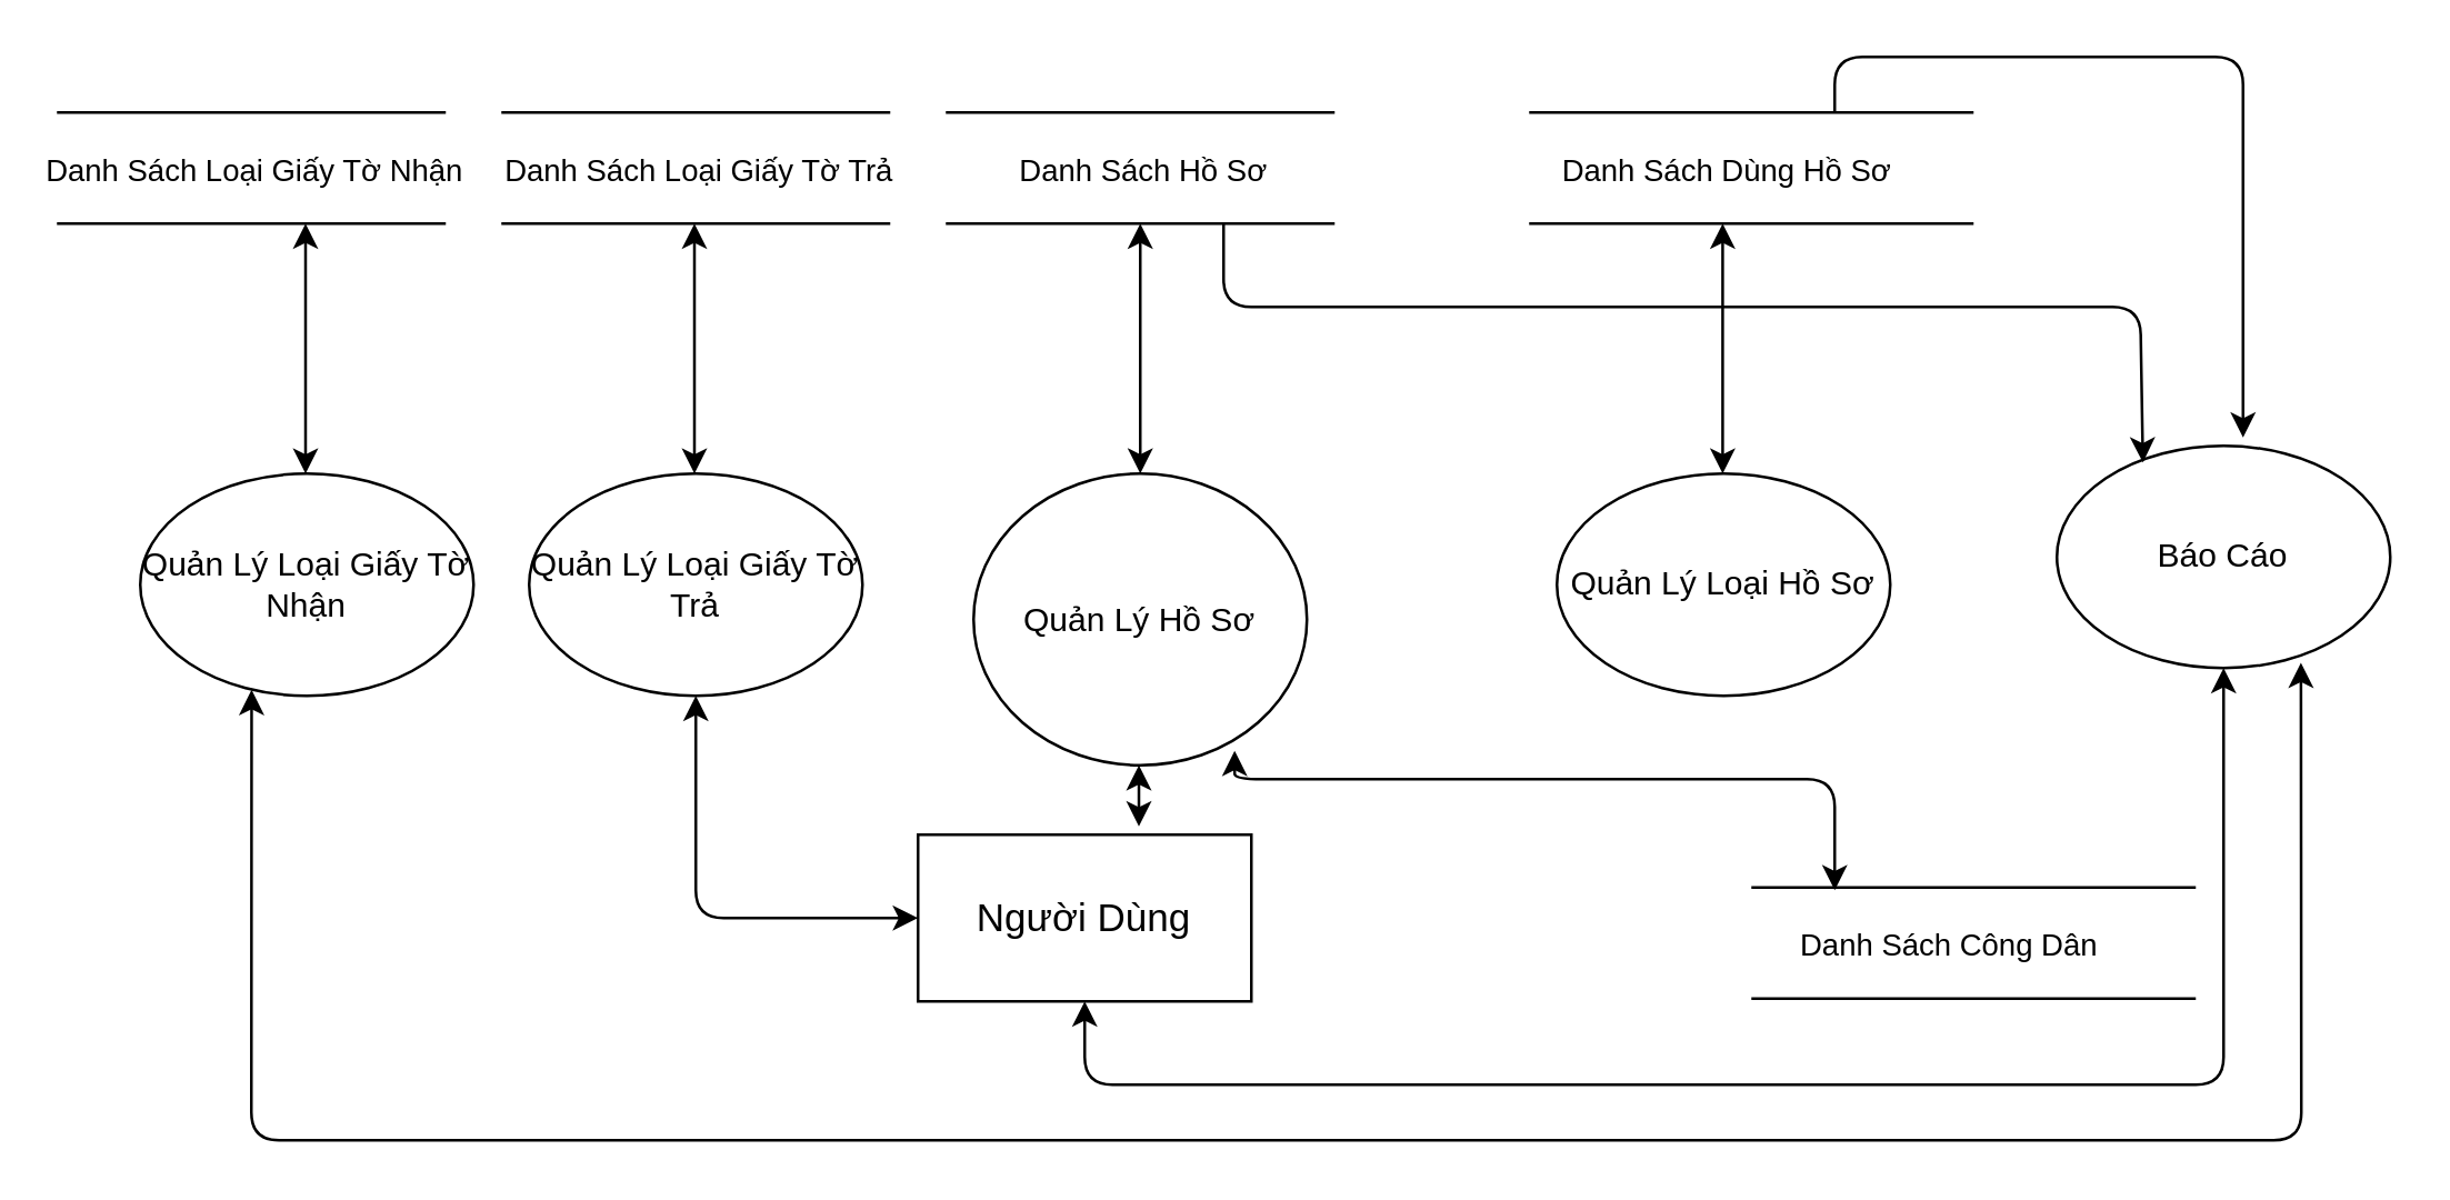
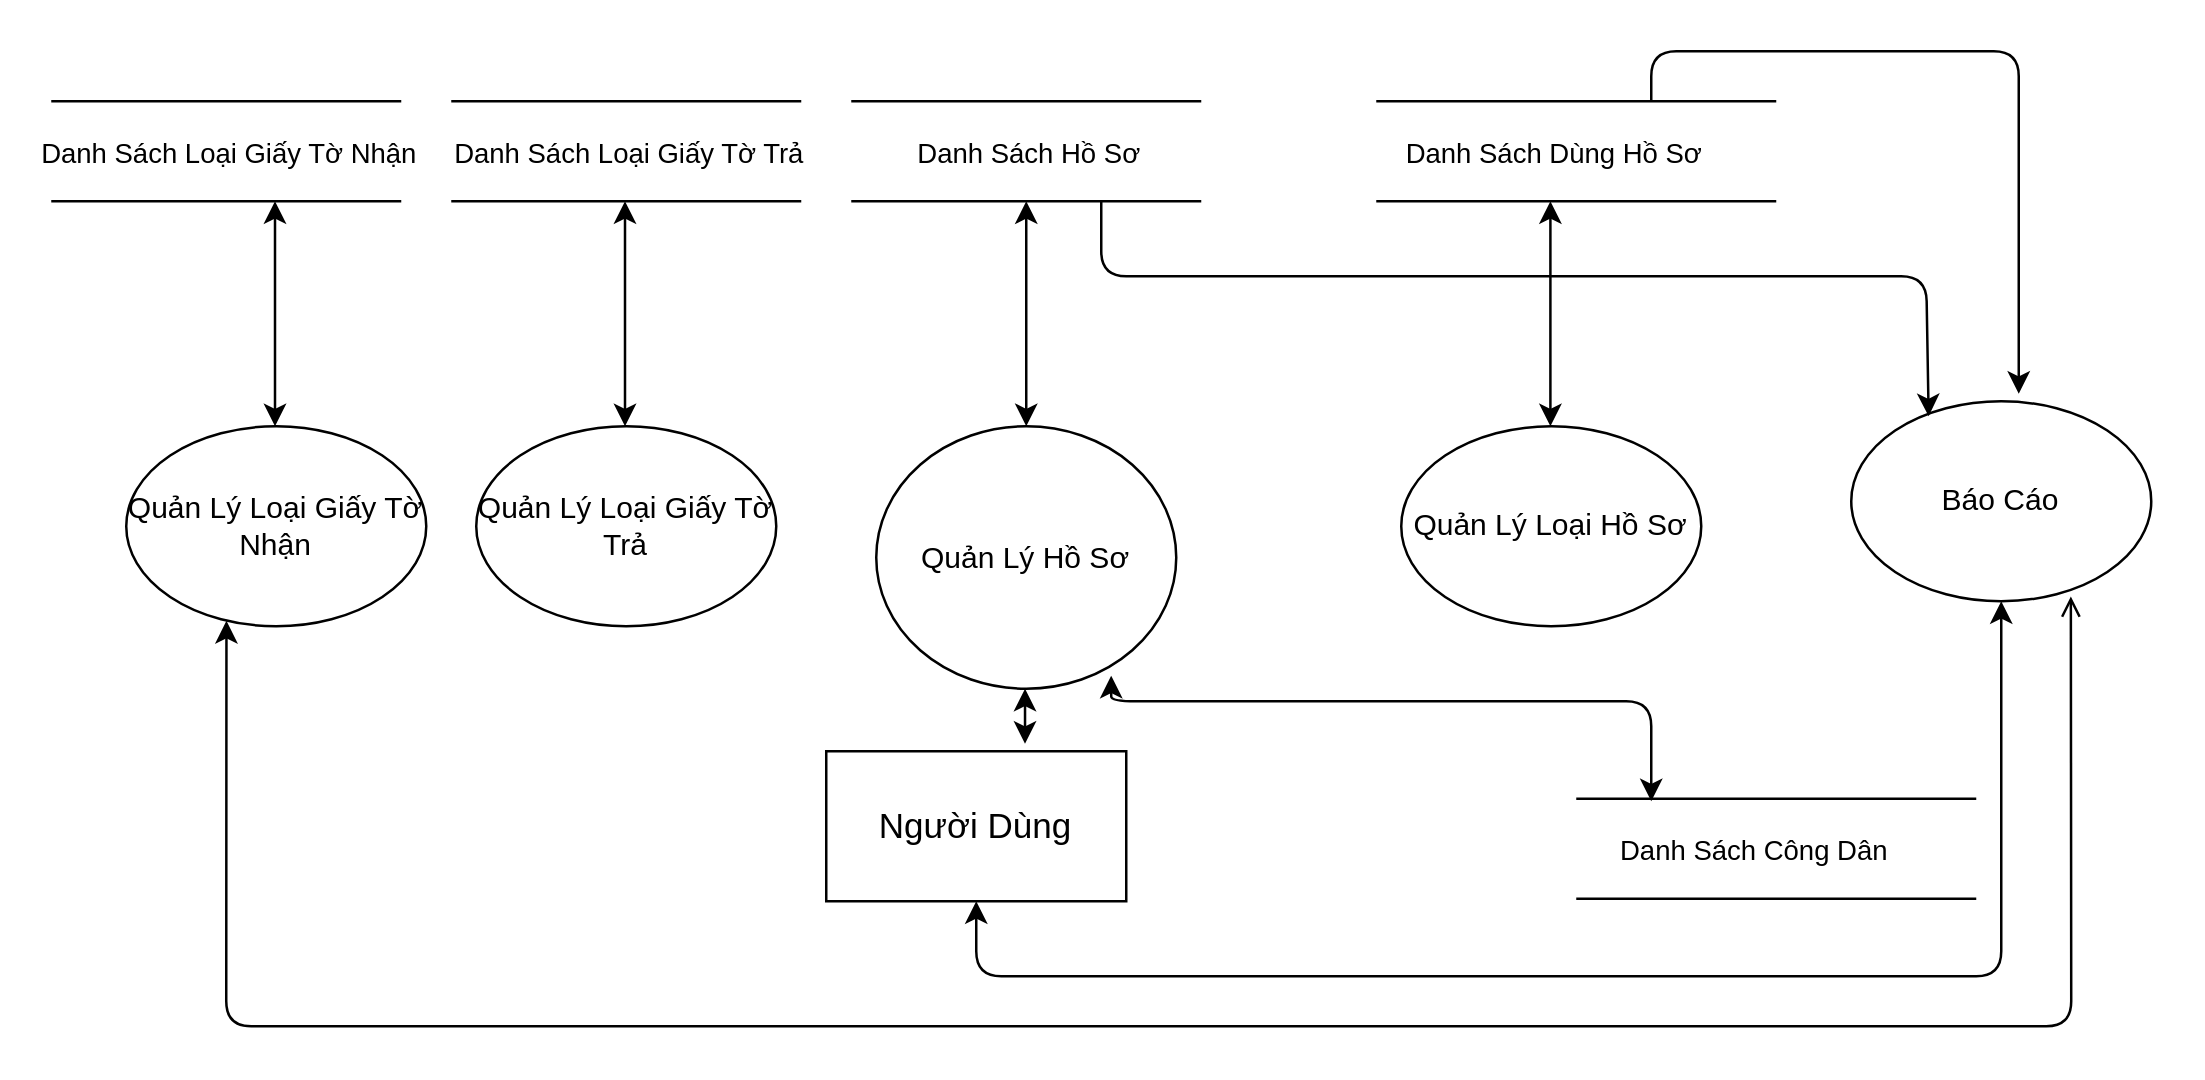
- <mxCell id="28" value="" style="endArrow=classic;startArrow=classic;html=1;fontStyle=1;entryX=0.732;entryY=0.976;entryDx=0;entryDy=0;exitX=0.334;exitY=0.973;exitDx=0;exitDy=0;exitPerimeter=0;entryPerimeter=0;" parent="1" source="23" target="14" edge="1"><mxGeometry width="50" height="50" relative="1" as="geometry"><mxPoint x="410" y="360" as="sourcePoint" /><mxPoint x="1020" y="250" as="targetPoint" /><Array as="points"><mxPoint x="90" y="410" /><mxPoint x="828" y="410" /></Array></mxGeometry></mxCell>
+ <mxCell id="28" value="" style="endArrow=open;startArrow=classic;html=1;fontStyle=1;entryX=0.732;entryY=0.976;entryDx=0;entryDy=0;exitX=0.334;exitY=0.973;exitDx=0;exitDy=0;exitPerimeter=0;entryPerimeter=0;" parent="1" source="23" target="14" edge="1"><mxGeometry width="50" height="50" relative="1" as="geometry"><mxPoint x="410" y="360" as="sourcePoint" /><mxPoint x="1020" y="250" as="targetPoint" /><Array as="points"><mxPoint x="90" y="410" /><mxPoint x="828" y="410" /></Array></mxGeometry></mxCell>
- <mxCell id="20" value="" style="endArrow=classic;startArrow=classic;html=1;exitX=0.5;exitY=1;exitDx=0;exitDy=0;entryX=0;entryY=0.5;entryDx=0;entryDy=0;" parent="1" source="2" target="13" edge="1"><mxGeometry width="50" height="50" relative="1" as="geometry"><mxPoint x="250" y="340" as="sourcePoint" /><mxPoint x="300" y="290" as="targetPoint" /><Array as="points"><mxPoint x="250" y="330" /></Array></mxGeometry></mxCell>
